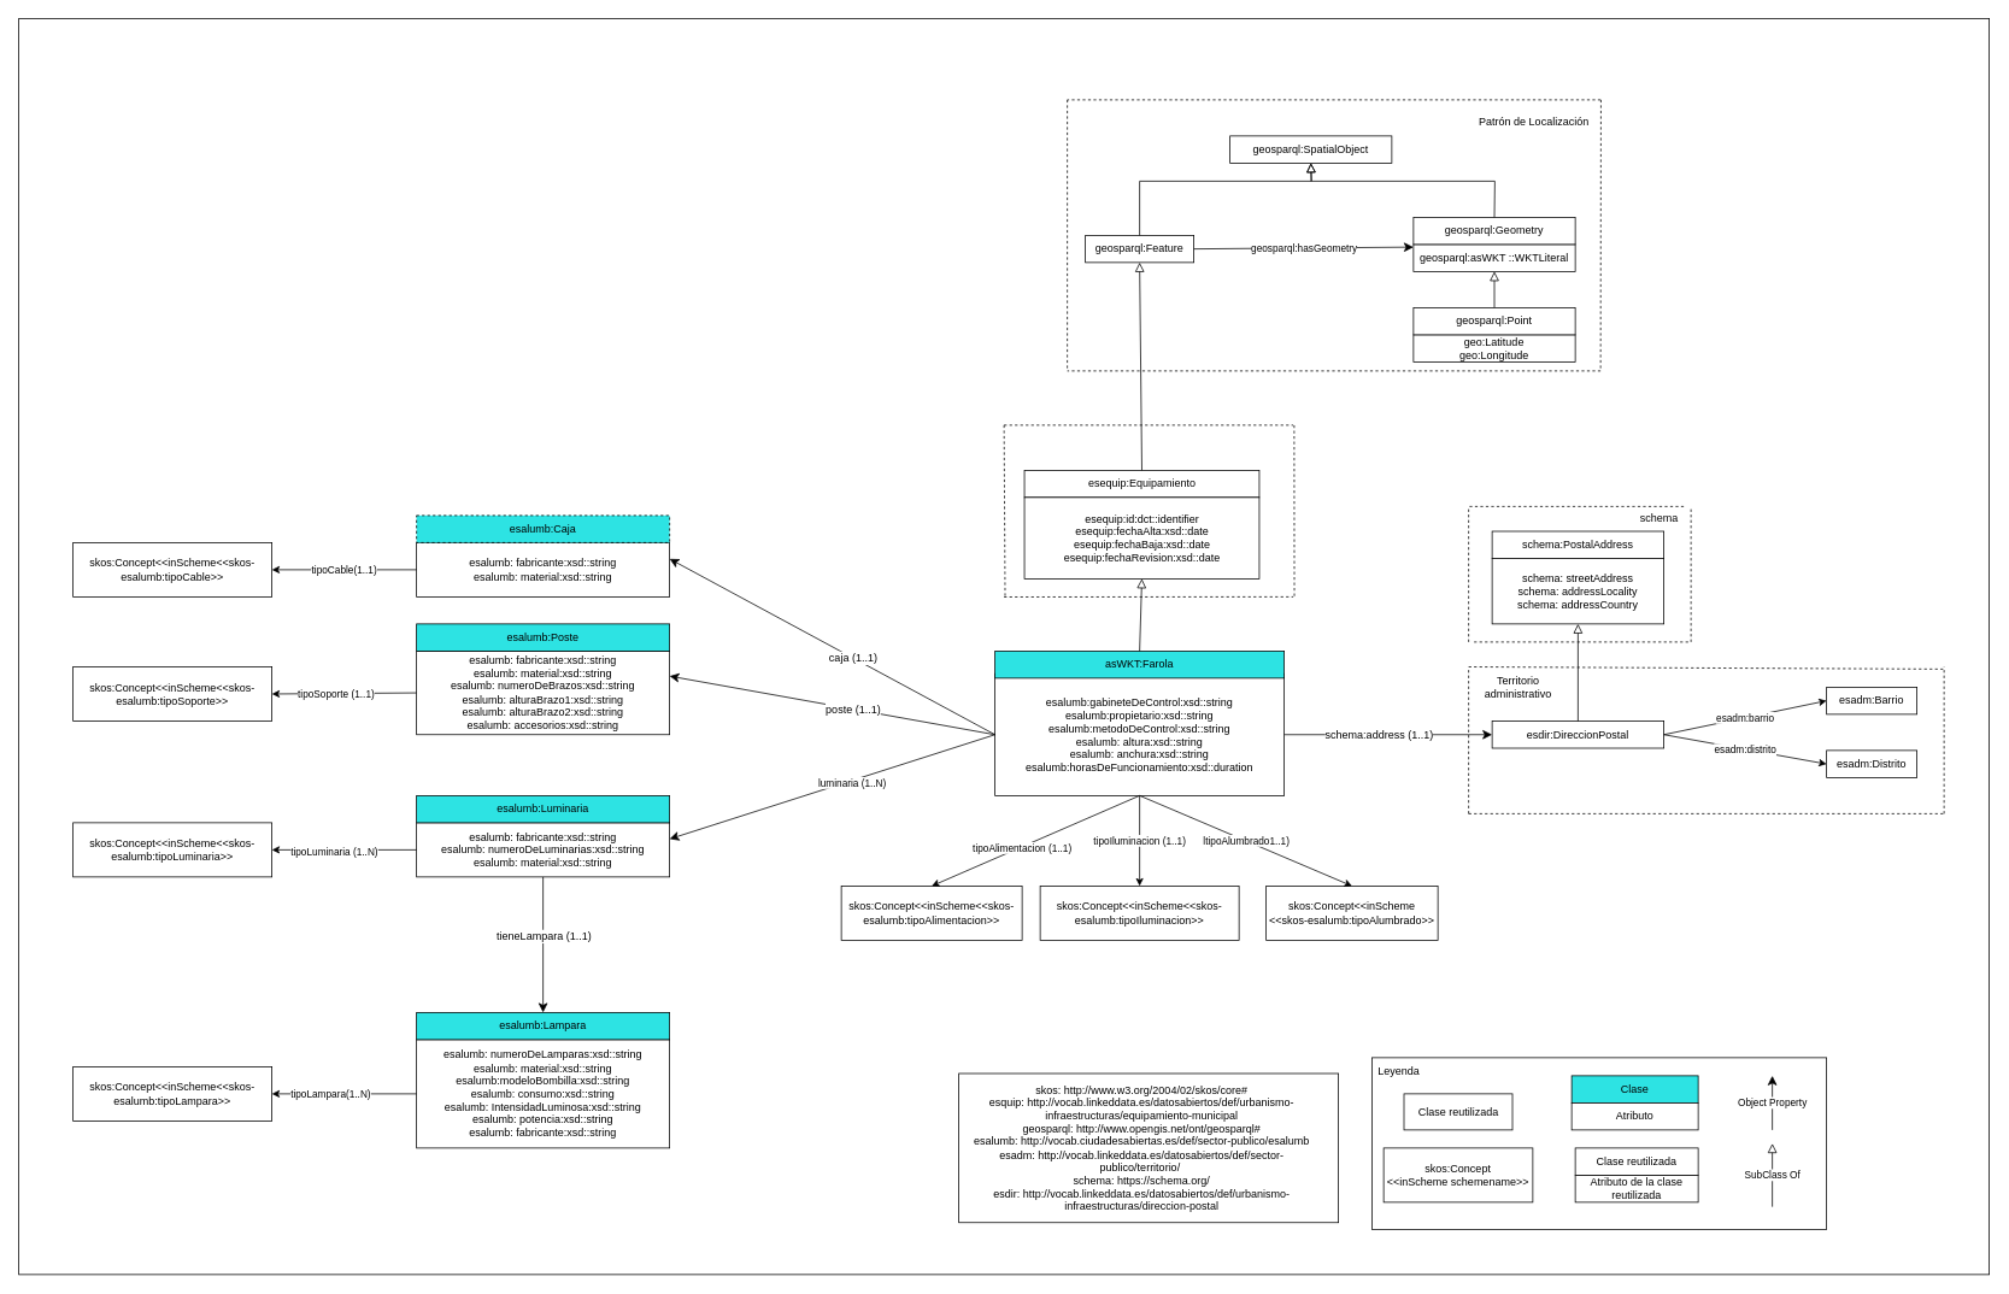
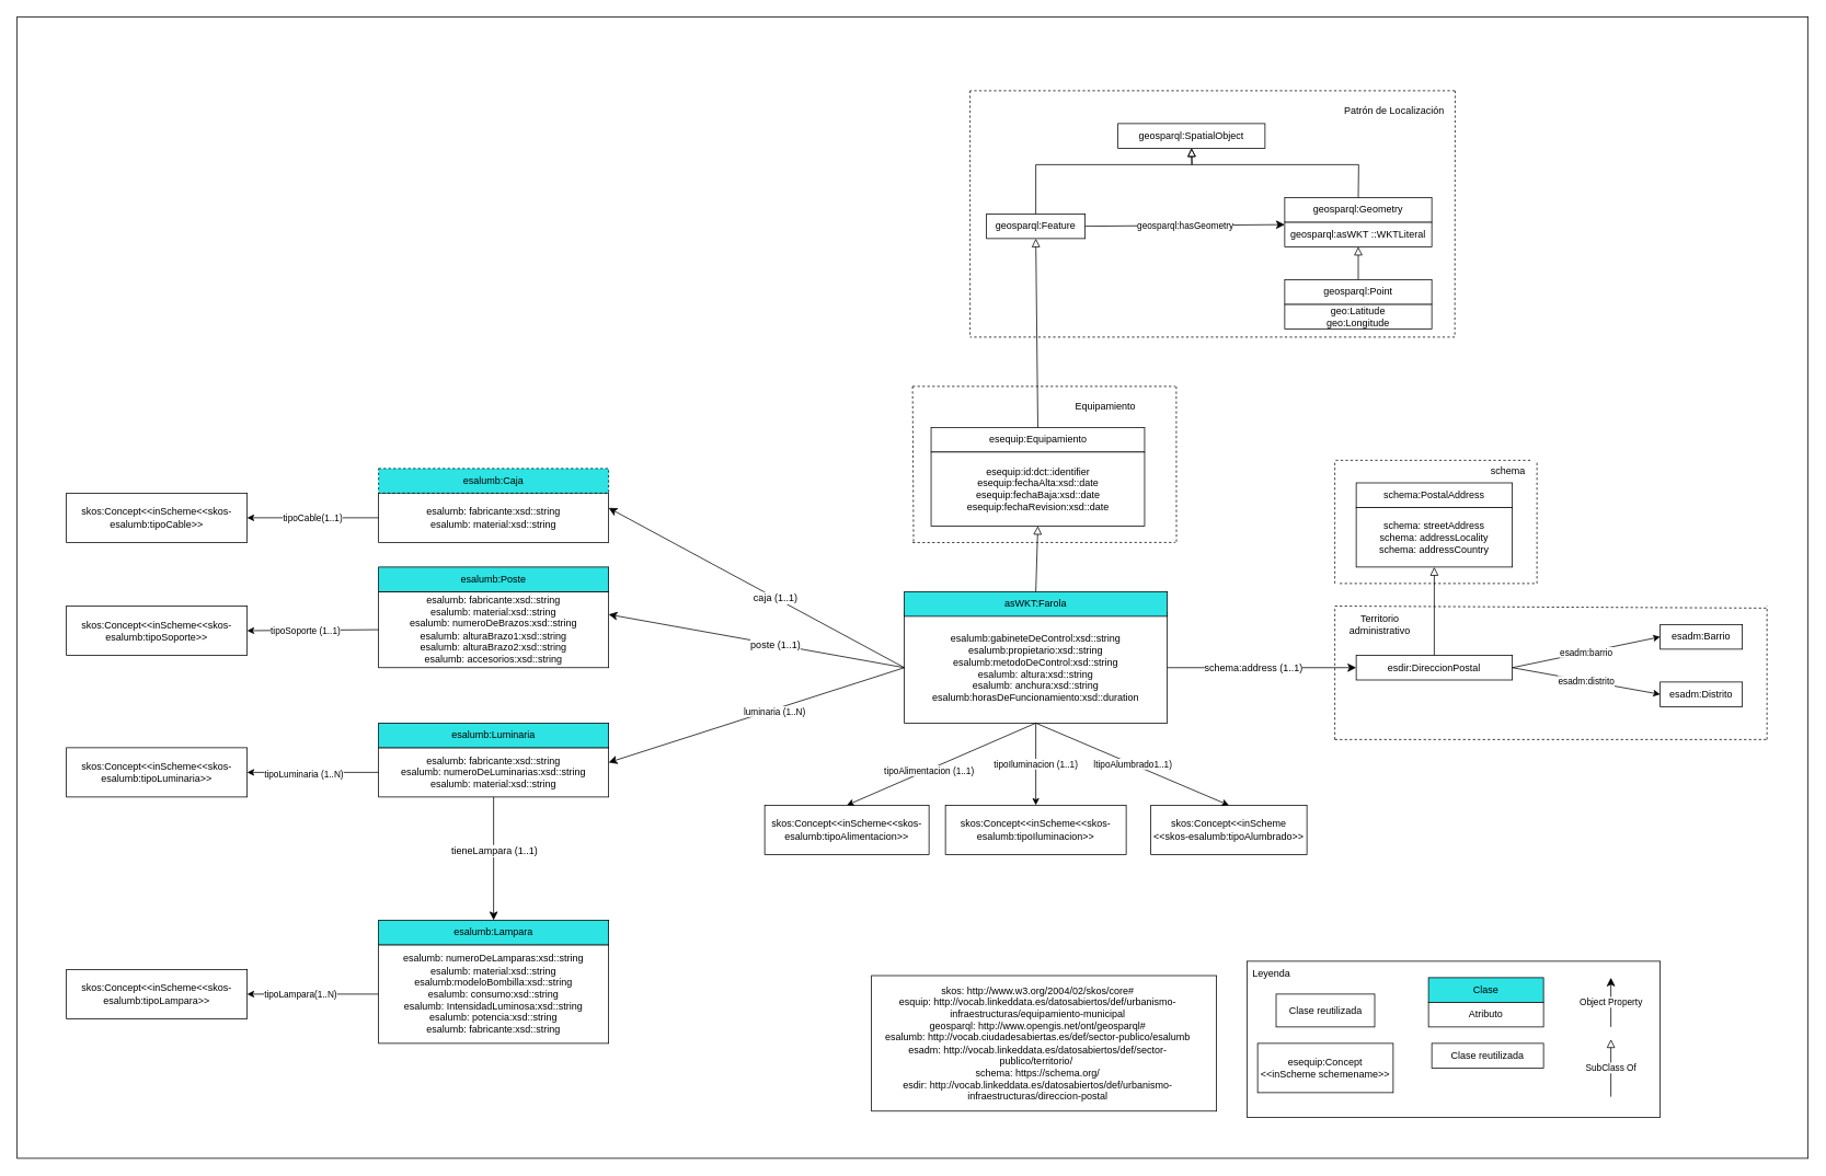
+ <mxCell id="45" value="Equipamiento" style="text;html=1;strokeColor=none;fillColor=none;align=center;verticalAlign=middle;whiteSpace=wrap;rounded=0;" parent="1" vertex="1"><mxGeometry x="1290" y="480" width="110" height="30" as="geometry" /></mxCell>
- <mxCell id="64" value="skos:Concept&lt;br&gt;&amp;lt;&amp;lt;inScheme schemename&amp;gt;&amp;gt;" style="rounded=0;whiteSpace=wrap;html=1;" parent="1" vertex="1"><mxGeometry x="1530" y="1270" width="165" height="60" as="geometry" /></mxCell>
+ <mxCell id="64" value="esequip:Concept&lt;br&gt;&amp;lt;&amp;lt;inScheme schemename&amp;gt;&amp;gt;" style="rounded=0;whiteSpace=wrap;html=1;" parent="1" vertex="1"><mxGeometry x="1530" y="1270" width="165" height="60" as="geometry" /></mxCell>
- <mxCell id="35" value="Atributo de la clase reutilizada" style="rounded=0;whiteSpace=wrap;html=1;snapToPoint=1;points=[[0.1,0],[0.2,0],[0.3,0],[0.4,0],[0.5,0],[0.6,0],[0.7,0],[0.8,0],[0.9,0],[0,0.1],[0,0.3],[0,0.5],[0,0.7],[0,0.9],[0.1,1],[0.2,1],[0.3,1],[0.4,1],[0.5,1],[0.6,1],[0.7,1],[0.8,1],[0.9,1],[1,0.1],[1,0.3],[1,0.5],[1,0.7],[1,0.9]];fillColor=#FFFFFF;" parent="1" vertex="1"><mxGeometry x="1742" y="1300" width="136" height="30" as="geometry" /></mxCell>
